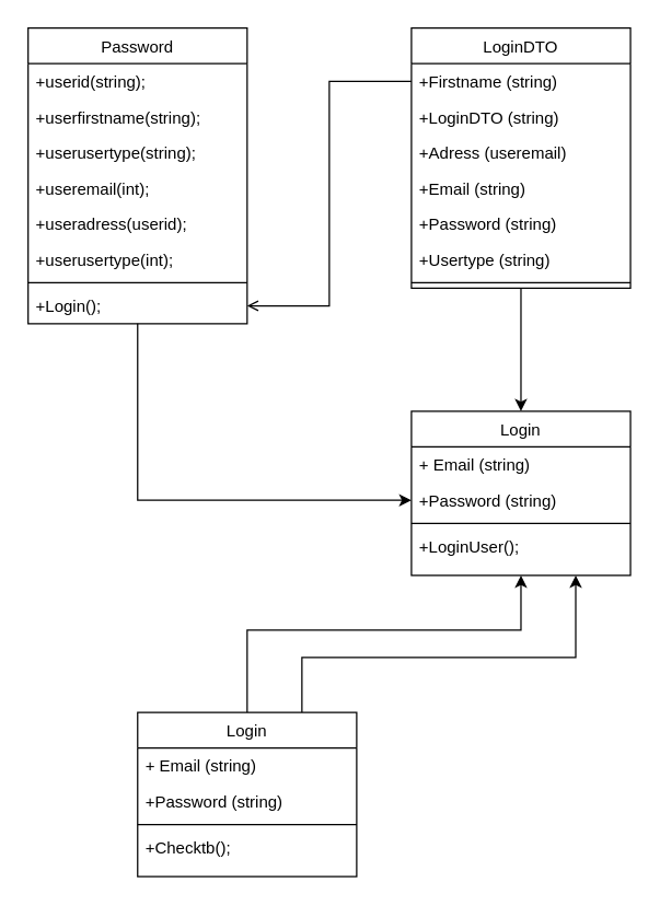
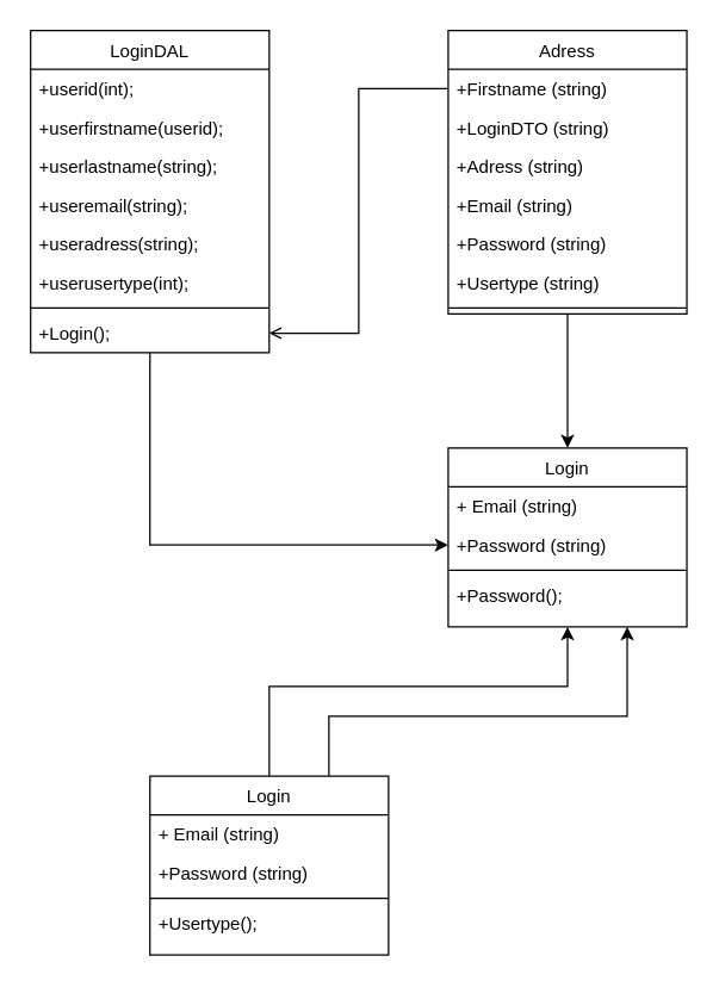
- <mxCell id="17" value="Password" style="swimlane;fontStyle=0;align=center;verticalAlign=top;childLayout=stackLayout;horizontal=1;startSize=26;horizontalStack=0;resizeParent=1;resizeLast=0;collapsible=1;marginBottom=0;rounded=0;shadow=0;strokeWidth=1;" parent="1" vertex="1"><mxGeometry x="20" y="20" width="160" height="216" as="geometry"><mxRectangle x="130" y="380" width="160" height="26" as="alternateBounds" /></mxGeometry></mxCell>
+ <mxCell id="17" value="LoginDAL" style="swimlane;fontStyle=0;align=center;verticalAlign=top;childLayout=stackLayout;horizontal=1;startSize=26;horizontalStack=0;resizeParent=1;resizeLast=0;collapsible=1;marginBottom=0;rounded=0;shadow=0;strokeWidth=1;" parent="1" vertex="1"><mxGeometry x="20" y="20" width="160" height="216" as="geometry"><mxRectangle x="130" y="380" width="160" height="26" as="alternateBounds" /></mxGeometry></mxCell>
- <mxCell id="8" value="LoginDTO" style="swimlane;fontStyle=0;align=center;verticalAlign=top;childLayout=stackLayout;horizontal=1;startSize=26;horizontalStack=0;resizeParent=1;resizeLast=0;collapsible=1;marginBottom=0;rounded=0;shadow=0;strokeWidth=1;" parent="1" vertex="1"><mxGeometry x="300" y="20" width="160" height="190" as="geometry"><mxRectangle x="130" y="380" width="160" height="26" as="alternateBounds" /></mxGeometry></mxCell>
+ <mxCell id="8" value="Adress" style="swimlane;fontStyle=0;align=center;verticalAlign=top;childLayout=stackLayout;horizontal=1;startSize=26;horizontalStack=0;resizeParent=1;resizeLast=0;collapsible=1;marginBottom=0;rounded=0;shadow=0;strokeWidth=1;" parent="1" vertex="1"><mxGeometry x="300" y="20" width="160" height="190" as="geometry"><mxRectangle x="130" y="380" width="160" height="26" as="alternateBounds" /></mxGeometry></mxCell>
- <mxCell id="18" value="+userid(string);" style="text;align=left;verticalAlign=top;spacingLeft=4;spacingRight=4;overflow=hidden;rotatable=0;points=[[0,0.5],[1,0.5]];portConstraint=eastwest;rounded=0;shadow=0;html=0;" vertex="1" parent="17"><mxGeometry y="26" width="160" height="26" as="geometry" /></mxCell>
+ <mxCell id="18" value="+userid(int);" style="text;align=left;verticalAlign=top;spacingLeft=4;spacingRight=4;overflow=hidden;rotatable=0;points=[[0,0.5],[1,0.5]];portConstraint=eastwest;rounded=0;shadow=0;html=0;" vertex="1" parent="17"><mxGeometry y="26" width="160" height="26" as="geometry" /></mxCell>
- <mxCell id="19" value="+userfirstname(string);" style="text;align=left;verticalAlign=top;spacingLeft=4;spacingRight=4;overflow=hidden;rotatable=0;points=[[0,0.5],[1,0.5]];portConstraint=eastwest;rounded=0;shadow=0;html=0;" vertex="1" parent="17"><mxGeometry y="52" width="160" height="26" as="geometry" /></mxCell>
+ <mxCell id="19" value="+userfirstname(userid);" style="text;align=left;verticalAlign=top;spacingLeft=4;spacingRight=4;overflow=hidden;rotatable=0;points=[[0,0.5],[1,0.5]];portConstraint=eastwest;rounded=0;shadow=0;html=0;" vertex="1" parent="17"><mxGeometry y="52" width="160" height="26" as="geometry" /></mxCell>
- <mxCell id="20" value="+userusertype(string);" style="text;align=left;verticalAlign=top;spacingLeft=4;spacingRight=4;overflow=hidden;rotatable=0;points=[[0,0.5],[1,0.5]];portConstraint=eastwest;rounded=0;shadow=0;html=0;" vertex="1" parent="17"><mxGeometry y="78" width="160" height="26" as="geometry" /></mxCell>
+ <mxCell id="20" value="+userlastname(string);" style="text;align=left;verticalAlign=top;spacingLeft=4;spacingRight=4;overflow=hidden;rotatable=0;points=[[0,0.5],[1,0.5]];portConstraint=eastwest;rounded=0;shadow=0;html=0;" vertex="1" parent="17"><mxGeometry y="78" width="160" height="26" as="geometry" /></mxCell>
- <mxCell id="11" value="+Adress (useremail)" style="text;align=left;verticalAlign=top;spacingLeft=4;spacingRight=4;overflow=hidden;rotatable=0;points=[[0,0.5],[1,0.5]];portConstraint=eastwest;rounded=0;shadow=0;html=0;" vertex="1" parent="8"><mxGeometry y="78" width="160" height="26" as="geometry" /></mxCell>
+ <mxCell id="11" value="+Adress (string)" style="text;align=left;verticalAlign=top;spacingLeft=4;spacingRight=4;overflow=hidden;rotatable=0;points=[[0,0.5],[1,0.5]];portConstraint=eastwest;rounded=0;shadow=0;html=0;" vertex="1" parent="8"><mxGeometry y="78" width="160" height="26" as="geometry" /></mxCell>
- <mxCell id="21" value="+useremail(int);" style="text;align=left;verticalAlign=top;spacingLeft=4;spacingRight=4;overflow=hidden;rotatable=0;points=[[0,0.5],[1,0.5]];portConstraint=eastwest;rounded=0;shadow=0;html=0;" vertex="1" parent="17"><mxGeometry y="104" width="160" height="26" as="geometry" /></mxCell>
+ <mxCell id="21" value="+useremail(string);" style="text;align=left;verticalAlign=top;spacingLeft=4;spacingRight=4;overflow=hidden;rotatable=0;points=[[0,0.5],[1,0.5]];portConstraint=eastwest;rounded=0;shadow=0;html=0;" vertex="1" parent="17"><mxGeometry y="104" width="160" height="26" as="geometry" /></mxCell>
- <mxCell id="22" value="+useradress(userid);" style="text;align=left;verticalAlign=top;spacingLeft=4;spacingRight=4;overflow=hidden;rotatable=0;points=[[0,0.5],[1,0.5]];portConstraint=eastwest;rounded=0;shadow=0;html=0;" vertex="1" parent="17"><mxGeometry y="130" width="160" height="26" as="geometry" /></mxCell>
+ <mxCell id="22" value="+useradress(string);" style="text;align=left;verticalAlign=top;spacingLeft=4;spacingRight=4;overflow=hidden;rotatable=0;points=[[0,0.5],[1,0.5]];portConstraint=eastwest;rounded=0;shadow=0;html=0;" vertex="1" parent="17"><mxGeometry y="130" width="160" height="26" as="geometry" /></mxCell>
- <mxCell id="6" value="+LoginUser();" style="text;align=left;verticalAlign=top;spacingLeft=4;spacingRight=4;overflow=hidden;rotatable=0;points=[[0,0.5],[1,0.5]];portConstraint=eastwest;rounded=0;shadow=0;html=0;" parent="2" vertex="1"><mxGeometry y="86" width="160" height="26" as="geometry" /></mxCell>
+ <mxCell id="6" value="+Password();" style="text;align=left;verticalAlign=top;spacingLeft=4;spacingRight=4;overflow=hidden;rotatable=0;points=[[0,0.5],[1,0.5]];portConstraint=eastwest;rounded=0;shadow=0;html=0;" parent="2" vertex="1"><mxGeometry y="86" width="160" height="26" as="geometry" /></mxCell>
- <mxCell id="32" value="+Checktb();" style="text;align=left;verticalAlign=top;spacingLeft=4;spacingRight=4;overflow=hidden;rotatable=0;points=[[0,0.5],[1,0.5]];portConstraint=eastwest;rounded=0;shadow=0;html=0;" parent="28" vertex="1"><mxGeometry y="86" width="160" height="26" as="geometry" /></mxCell>
+ <mxCell id="32" value="+Usertype();" style="text;align=left;verticalAlign=top;spacingLeft=4;spacingRight=4;overflow=hidden;rotatable=0;points=[[0,0.5],[1,0.5]];portConstraint=eastwest;rounded=0;shadow=0;html=0;" parent="28" vertex="1"><mxGeometry y="86" width="160" height="26" as="geometry" /></mxCell>
